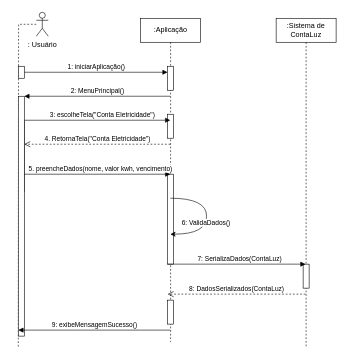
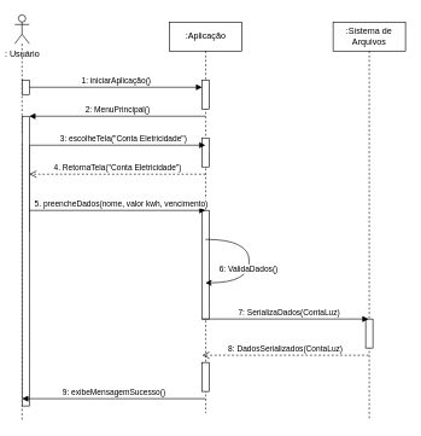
- <mxCell id="10" value="&lt;div&gt;: Usuário&lt;/div&gt;" style="shape=umlActor;verticalLabelPosition=bottom;verticalAlign=top;html=1;outlineConnect=0;" vertex="1" parent="1"><mxGeometry x="60" y="20" width="20" height="40" as="geometry" /></mxCell>
+ <mxCell id="10" value="&lt;div&gt;: Usuário&lt;/div&gt;" style="shape=umlActor;verticalLabelPosition=bottom;verticalAlign=top;html=1;outlineConnect=0;" vertex="1" parent="1"><mxGeometry x="20" y="20" width="20" height="40" as="geometry" /></mxCell>
- <mxCell id="15" value=":Sistema de ContaLuz" style="shape=umlLifeline;perimeter=lifelinePerimeter;whiteSpace=wrap;html=1;container=0;dropTarget=0;collapsible=0;recursiveResize=0;outlineConnect=0;portConstraint=eastwest;newEdgeStyle={&quot;edgeStyle&quot;:&quot;elbowEdgeStyle&quot;,&quot;elbow&quot;:&quot;vertical&quot;,&quot;curved&quot;:0,&quot;rounded&quot;:0};" vertex="1" parent="1"><mxGeometry x="460" y="30" width="100" height="550" as="geometry" /></mxCell>
+ <mxCell id="15" value=":Sistema de Arquivos" style="shape=umlLifeline;perimeter=lifelinePerimeter;whiteSpace=wrap;html=1;container=0;dropTarget=0;collapsible=0;recursiveResize=0;outlineConnect=0;portConstraint=eastwest;newEdgeStyle={&quot;edgeStyle&quot;:&quot;elbowEdgeStyle&quot;,&quot;elbow&quot;:&quot;vertical&quot;,&quot;curved&quot;:0,&quot;rounded&quot;:0};" vertex="1" parent="1"><mxGeometry x="460" y="30" width="100" height="550" as="geometry" /></mxCell>
